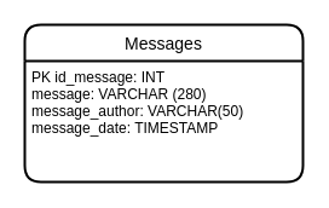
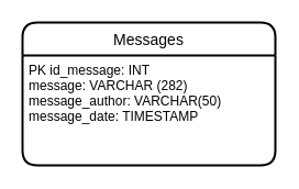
- <mxCell id="3" value="PK id_message: INT&#10;message: VARCHAR (280)&#10;message_author: VARCHAR(50)&#10;message_date: TIMESTAMP" style="align=left;strokeColor=none;fillColor=none;spacingLeft=4;fontSize=12;verticalAlign=top;resizable=0;rotatable=0;part=1;fontStyle=0" vertex="1" parent="2"><mxGeometry y="30" width="230" height="100" as="geometry" /></mxCell>
+ <mxCell id="3" value="PK id_message: INT&#10;message: VARCHAR (282)&#10;message_author: VARCHAR(50)&#10;message_date: TIMESTAMP" style="align=left;strokeColor=none;fillColor=none;spacingLeft=4;fontSize=12;verticalAlign=top;resizable=0;rotatable=0;part=1;fontStyle=0" vertex="1" parent="2"><mxGeometry y="30" width="230" height="100" as="geometry" /></mxCell>
